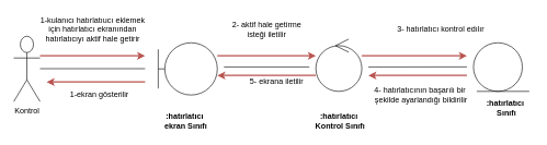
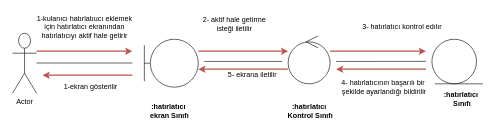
- <mxCell id="24" value="2- aktif hale getirme&lt;br&gt;isteği iletilir" style="text;html=1;resizable=0;autosize=1;align=center;verticalAlign=middle;points=[];fillColor=none;strokeColor=none;rounded=0;" vertex="1" parent="1"><mxGeometry x="345" y="30" width="120" height="30" as="geometry" /></mxCell>
+ <mxCell id="24" value="2- aktif hale getirme&lt;br&gt;isteği iletilir" style="text;html=1;resizable=0;autosize=1;align=center;verticalAlign=middle;points=[];fillColor=none;strokeColor=none;rounded=0;" vertex="1" parent="1"><mxGeometry x="330" y="25" width="120" height="30" as="geometry" /></mxCell>
- <mxCell id="2" value="Kontrol" style="shape=umlActor;verticalLabelPosition=bottom;verticalAlign=top;html=1;outlineConnect=0;" vertex="1" parent="1"><mxGeometry x="20" y="55" width="40" height="100" as="geometry" /></mxCell>
+ <mxCell id="2" value="Actor" style="shape=umlActor;verticalLabelPosition=bottom;verticalAlign=top;html=1;outlineConnect=0;" vertex="1" parent="1"><mxGeometry x="20" y="55" width="40" height="100" as="geometry" /></mxCell>
